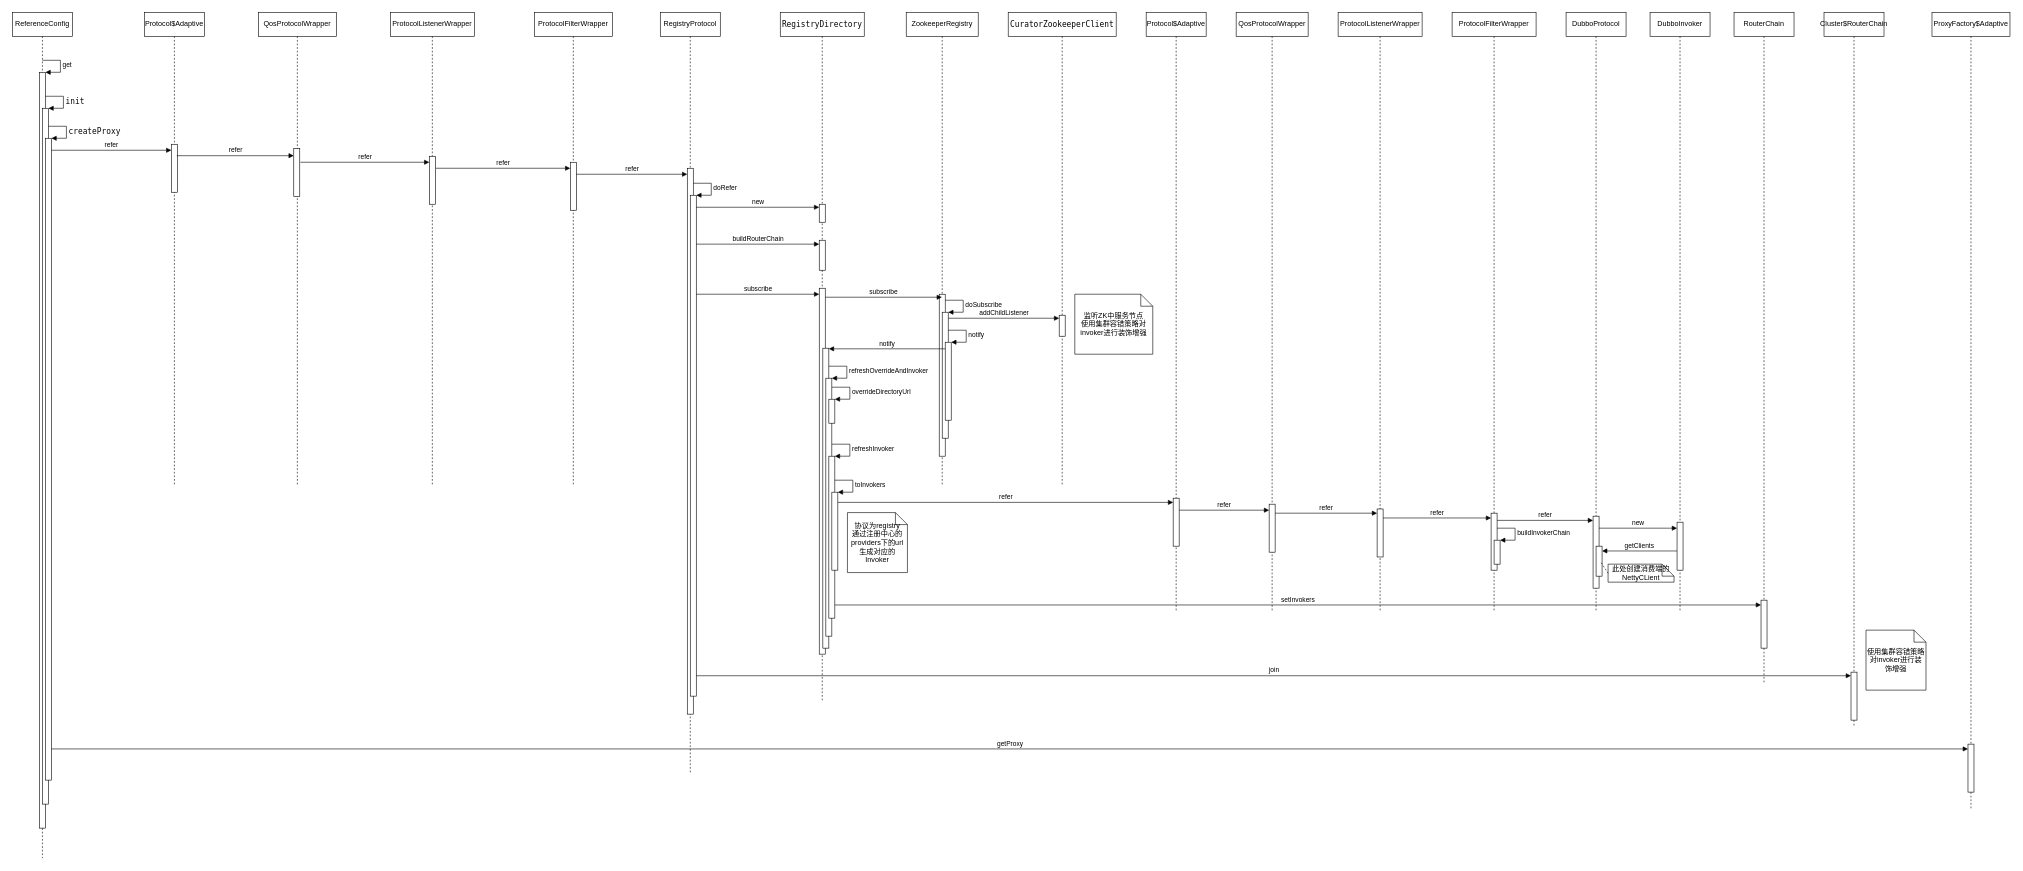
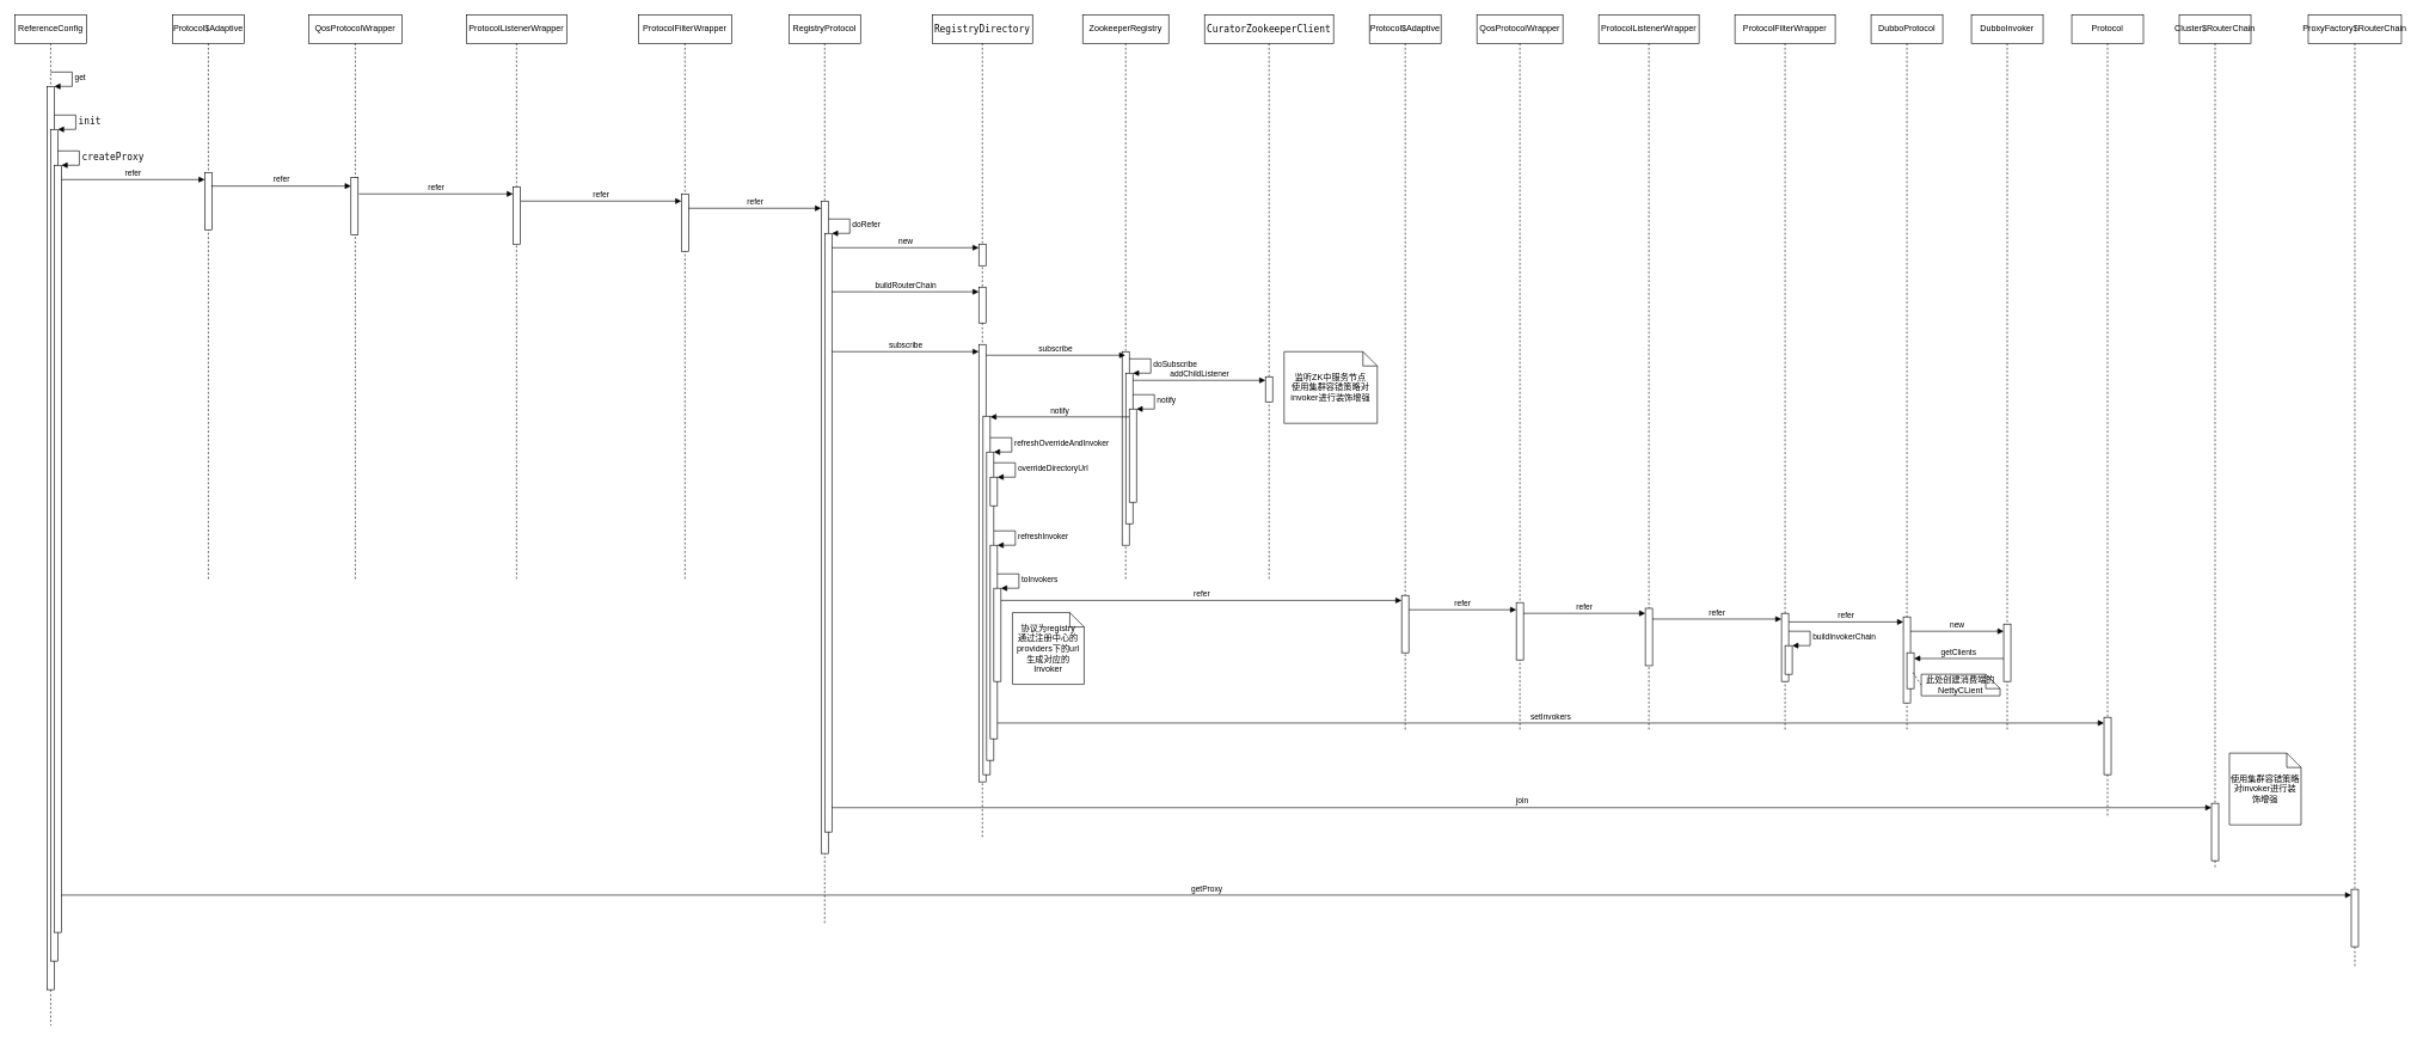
- <mxCell id="77" value="RouterChain" style="shape=umlLifeline;perimeter=lifelinePerimeter;whiteSpace=wrap;html=1;container=1;collapsible=0;recursiveResize=0;outlineConnect=0;" vertex="1" parent="1"><mxGeometry x="2890" y="20" width="100" height="1120" as="geometry" /></mxCell>
+ <mxCell id="77" value="Protocol" style="shape=umlLifeline;perimeter=lifelinePerimeter;whiteSpace=wrap;html=1;container=1;collapsible=0;recursiveResize=0;outlineConnect=0;" vertex="1" parent="1"><mxGeometry x="2890" y="20" width="100" height="1120" as="geometry" /></mxCell>
- <mxCell id="84" value="ProxyFactory$Adaptive" style="shape=umlLifeline;perimeter=lifelinePerimeter;whiteSpace=wrap;html=1;container=1;collapsible=0;recursiveResize=0;outlineConnect=0;" vertex="1" parent="1"><mxGeometry x="3220" y="20" width="130" height="1330" as="geometry" /></mxCell>
+ <mxCell id="84" value="ProxyFactory$RouterChain" style="shape=umlLifeline;perimeter=lifelinePerimeter;whiteSpace=wrap;html=1;container=1;collapsible=0;recursiveResize=0;outlineConnect=0;" vertex="1" parent="1"><mxGeometry x="3220" y="20" width="130" height="1330" as="geometry" /></mxCell>
